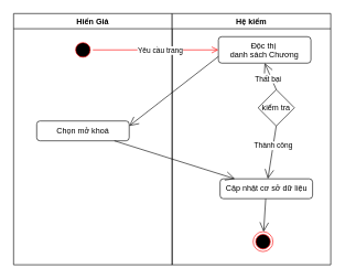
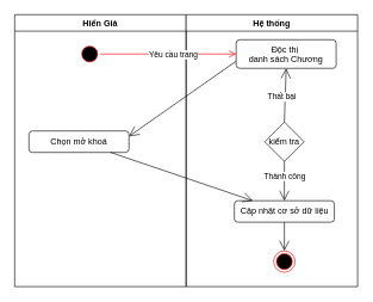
- <mxCell id="5" value="Hệ kiểm" style="swimlane;" parent="1" vertex="1"><mxGeometry x="260" y="20" width="240" height="380" as="geometry" /></mxCell>
+ <mxCell id="5" value="Hệ thống" style="swimlane;" parent="1" vertex="1"><mxGeometry x="260" y="20" width="240" height="380" as="geometry" /></mxCell>
- <mxCell id="8" value="kiểm tra" style="rhombus;" vertex="1" parent="5"><mxGeometry x="130" y="115" width="55" height="55" as="geometry" /></mxCell>
+ <mxCell id="8" value="kiểm tra" style="rhombus;" vertex="1" parent="5"><mxGeometry x="110" y="150" width="55" height="55" as="geometry" /></mxCell>
- <mxCell id="4" value="Chọn mở khoá&lt;div&gt;&lt;div&gt;&lt;br&gt;&lt;/div&gt;&lt;/div&gt;" style="html=1;align=center;verticalAlign=top;rounded=1;absoluteArcSize=1;arcSize=10;dashed=0;whiteSpace=wrap;" parent="2" vertex="1"><mxGeometry x="35" y="162.5" width="140" height="30" as="geometry" /></mxCell>
+ <mxCell id="4" value="Chọn mở khoá&lt;div&gt;&lt;div&gt;&lt;br&gt;&lt;/div&gt;&lt;/div&gt;" style="html=1;align=center;verticalAlign=top;rounded=1;absoluteArcSize=1;arcSize=10;dashed=0;whiteSpace=wrap;" parent="2" vertex="1"><mxGeometry x="20" y="162.5" width="140" height="30" as="geometry" /></mxCell>
- <mxCell id="7" value="Cập nhật cơ sở dữ liệu" style="html=1;align=center;verticalAlign=top;rounded=1;absoluteArcSize=1;arcSize=10;dashed=0;whiteSpace=wrap;" parent="5" vertex="1"><mxGeometry x="72.5" y="250" width="140" height="30" as="geometry" /></mxCell>
+ <mxCell id="7" value="Cập nhật cơ sở dữ liệu" style="html=1;align=center;verticalAlign=top;rounded=1;absoluteArcSize=1;arcSize=10;dashed=0;whiteSpace=wrap;" parent="5" vertex="1"><mxGeometry x="67.5" y="260" width="140" height="30" as="geometry" /></mxCell>
